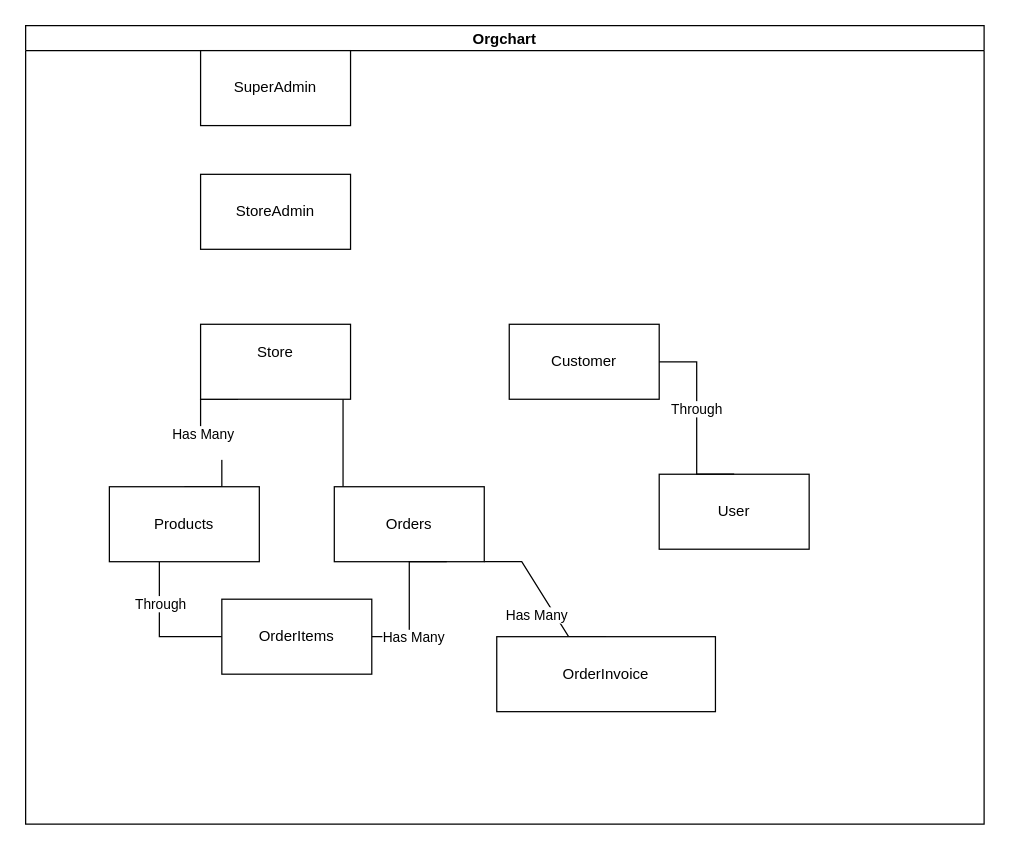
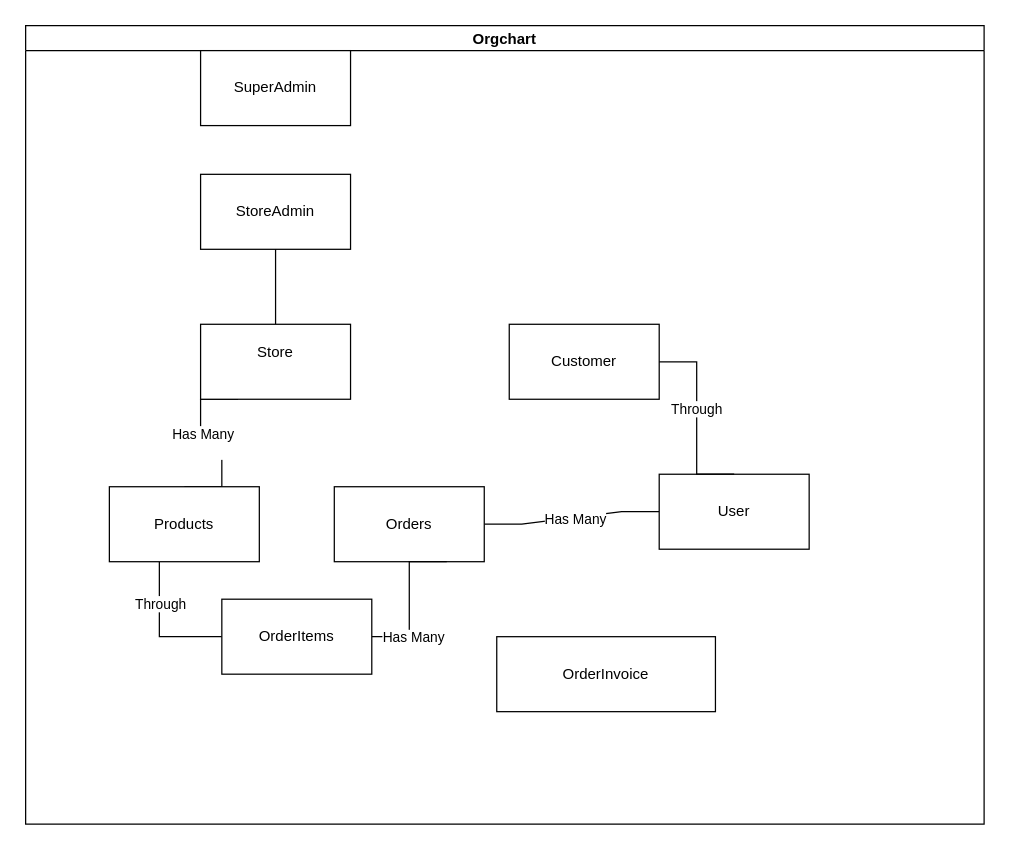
- <mxCell id="5" style="edgeStyle=elbowEdgeStyle;rounded=0;orthogonalLoop=1;jettySize=auto;html=1;startArrow=none;endArrow=none;" edge="1" parent="2" source="8" target="16"><mxGeometry relative="1" as="geometry" /></mxCell>
+ <mxCell id="5" style="edgeStyle=elbowEdgeStyle;rounded=0;orthogonalLoop=1;jettySize=auto;html=1;startArrow=none;endArrow=none;entryX=0.5;entryY=1;entryDx=0;entryDy=0;" edge="1" parent="2" source="8" target="4"><mxGeometry relative="1" as="geometry" /></mxCell>
+ <mxCell id="14" style="edgeStyle=entityRelationEdgeStyle;rounded=0;orthogonalLoop=1;jettySize=auto;html=1;startArrow=none;endArrow=none;entryX=0;entryY=0.5;entryDx=0;entryDy=0;" edge="1" parent="2" source="16" target="20"><mxGeometry relative="1" as="geometry" /></mxCell>
+ <mxCell id="15" value="Has Many" style="edgeLabel;html=1;align=center;verticalAlign=middle;resizable=0;points=[];" vertex="1" connectable="0" parent="14"><mxGeometry x="0.289" relative="1" as="geometry"><mxPoint x="-18" y="3" as="offset" /></mxGeometry></mxCell>
- <mxCell id="12" style="edgeStyle=entityRelationEdgeStyle;rounded=0;orthogonalLoop=1;jettySize=auto;html=1;startArrow=none;endArrow=none;elbow=vertical;entryX=0.5;entryY=0;entryDx=0;entryDy=0;exitX=1;exitY=1;exitDx=0;exitDy=0;" edge="1" parent="2" source="16" target="22"><mxGeometry relative="1" as="geometry"><mxPoint x="507" y="409" as="targetPoint" /></mxGeometry></mxCell>
- <mxCell id="13" value="Has Many" style="edgeLabel;html=1;align=center;verticalAlign=middle;resizable=0;points=[];" vertex="1" connectable="0" parent="12"><mxGeometry x="0.267" y="4" relative="1" as="geometry"><mxPoint x="-20" as="offset" /></mxGeometry></mxCell>
